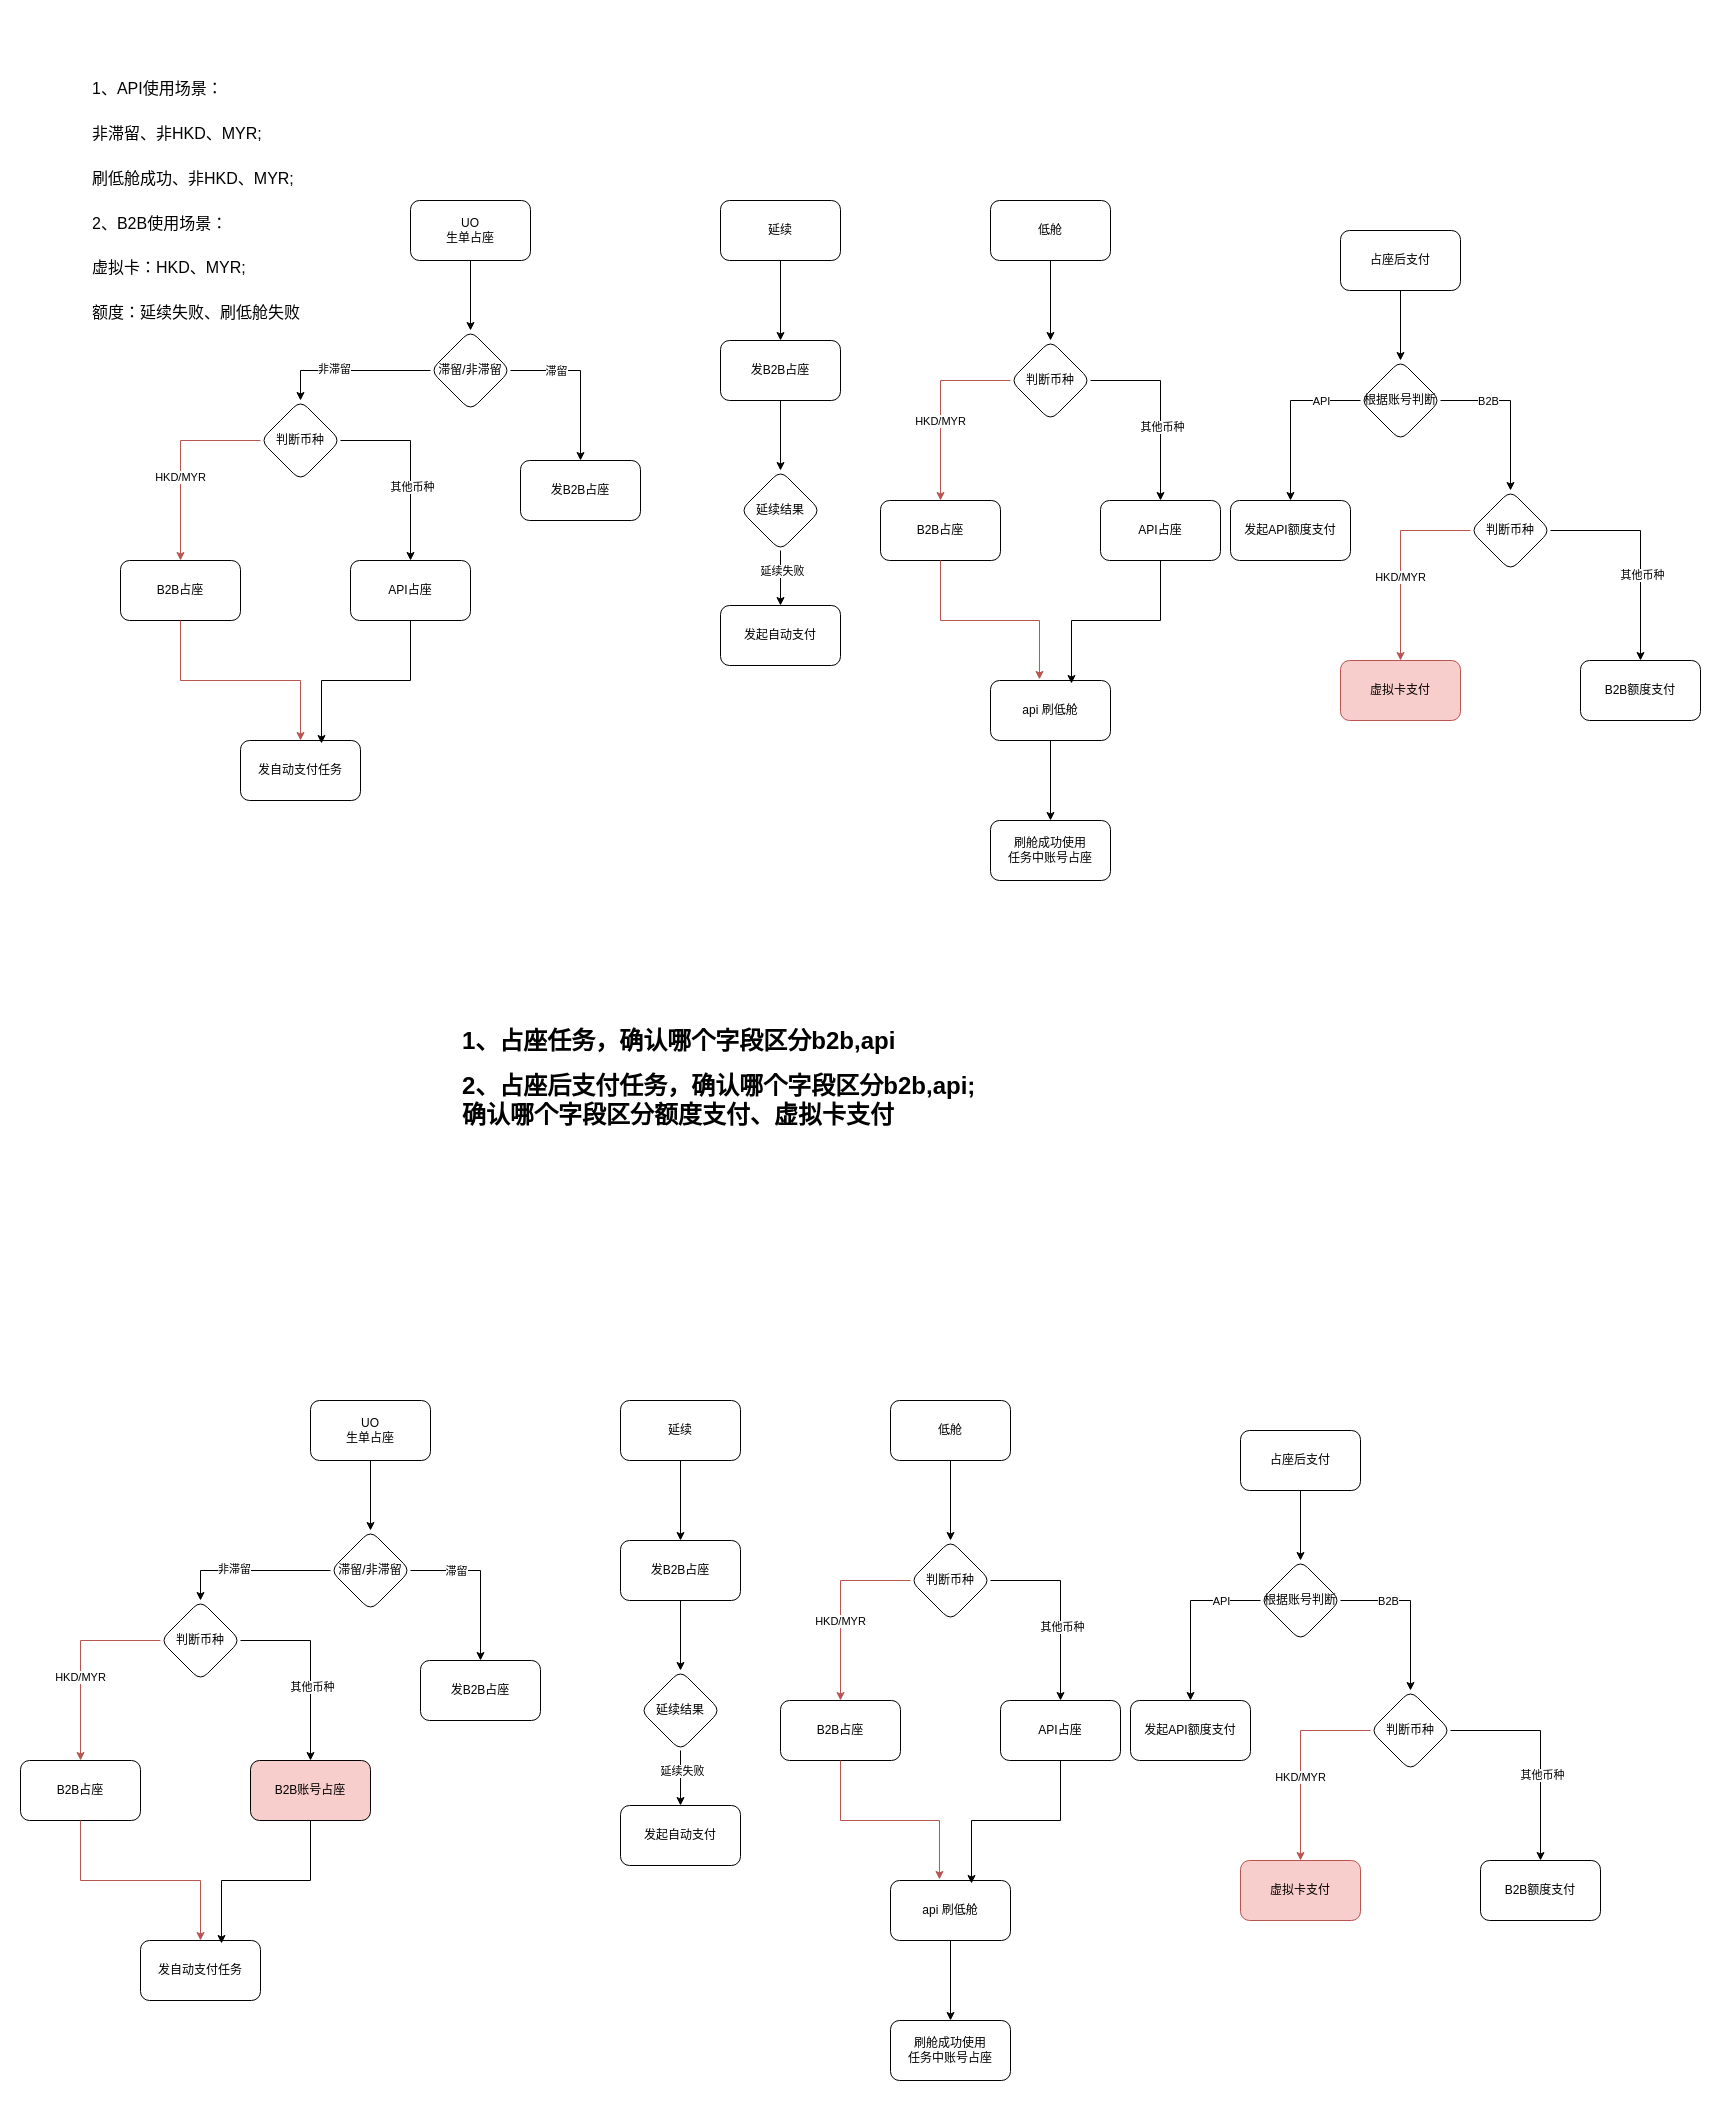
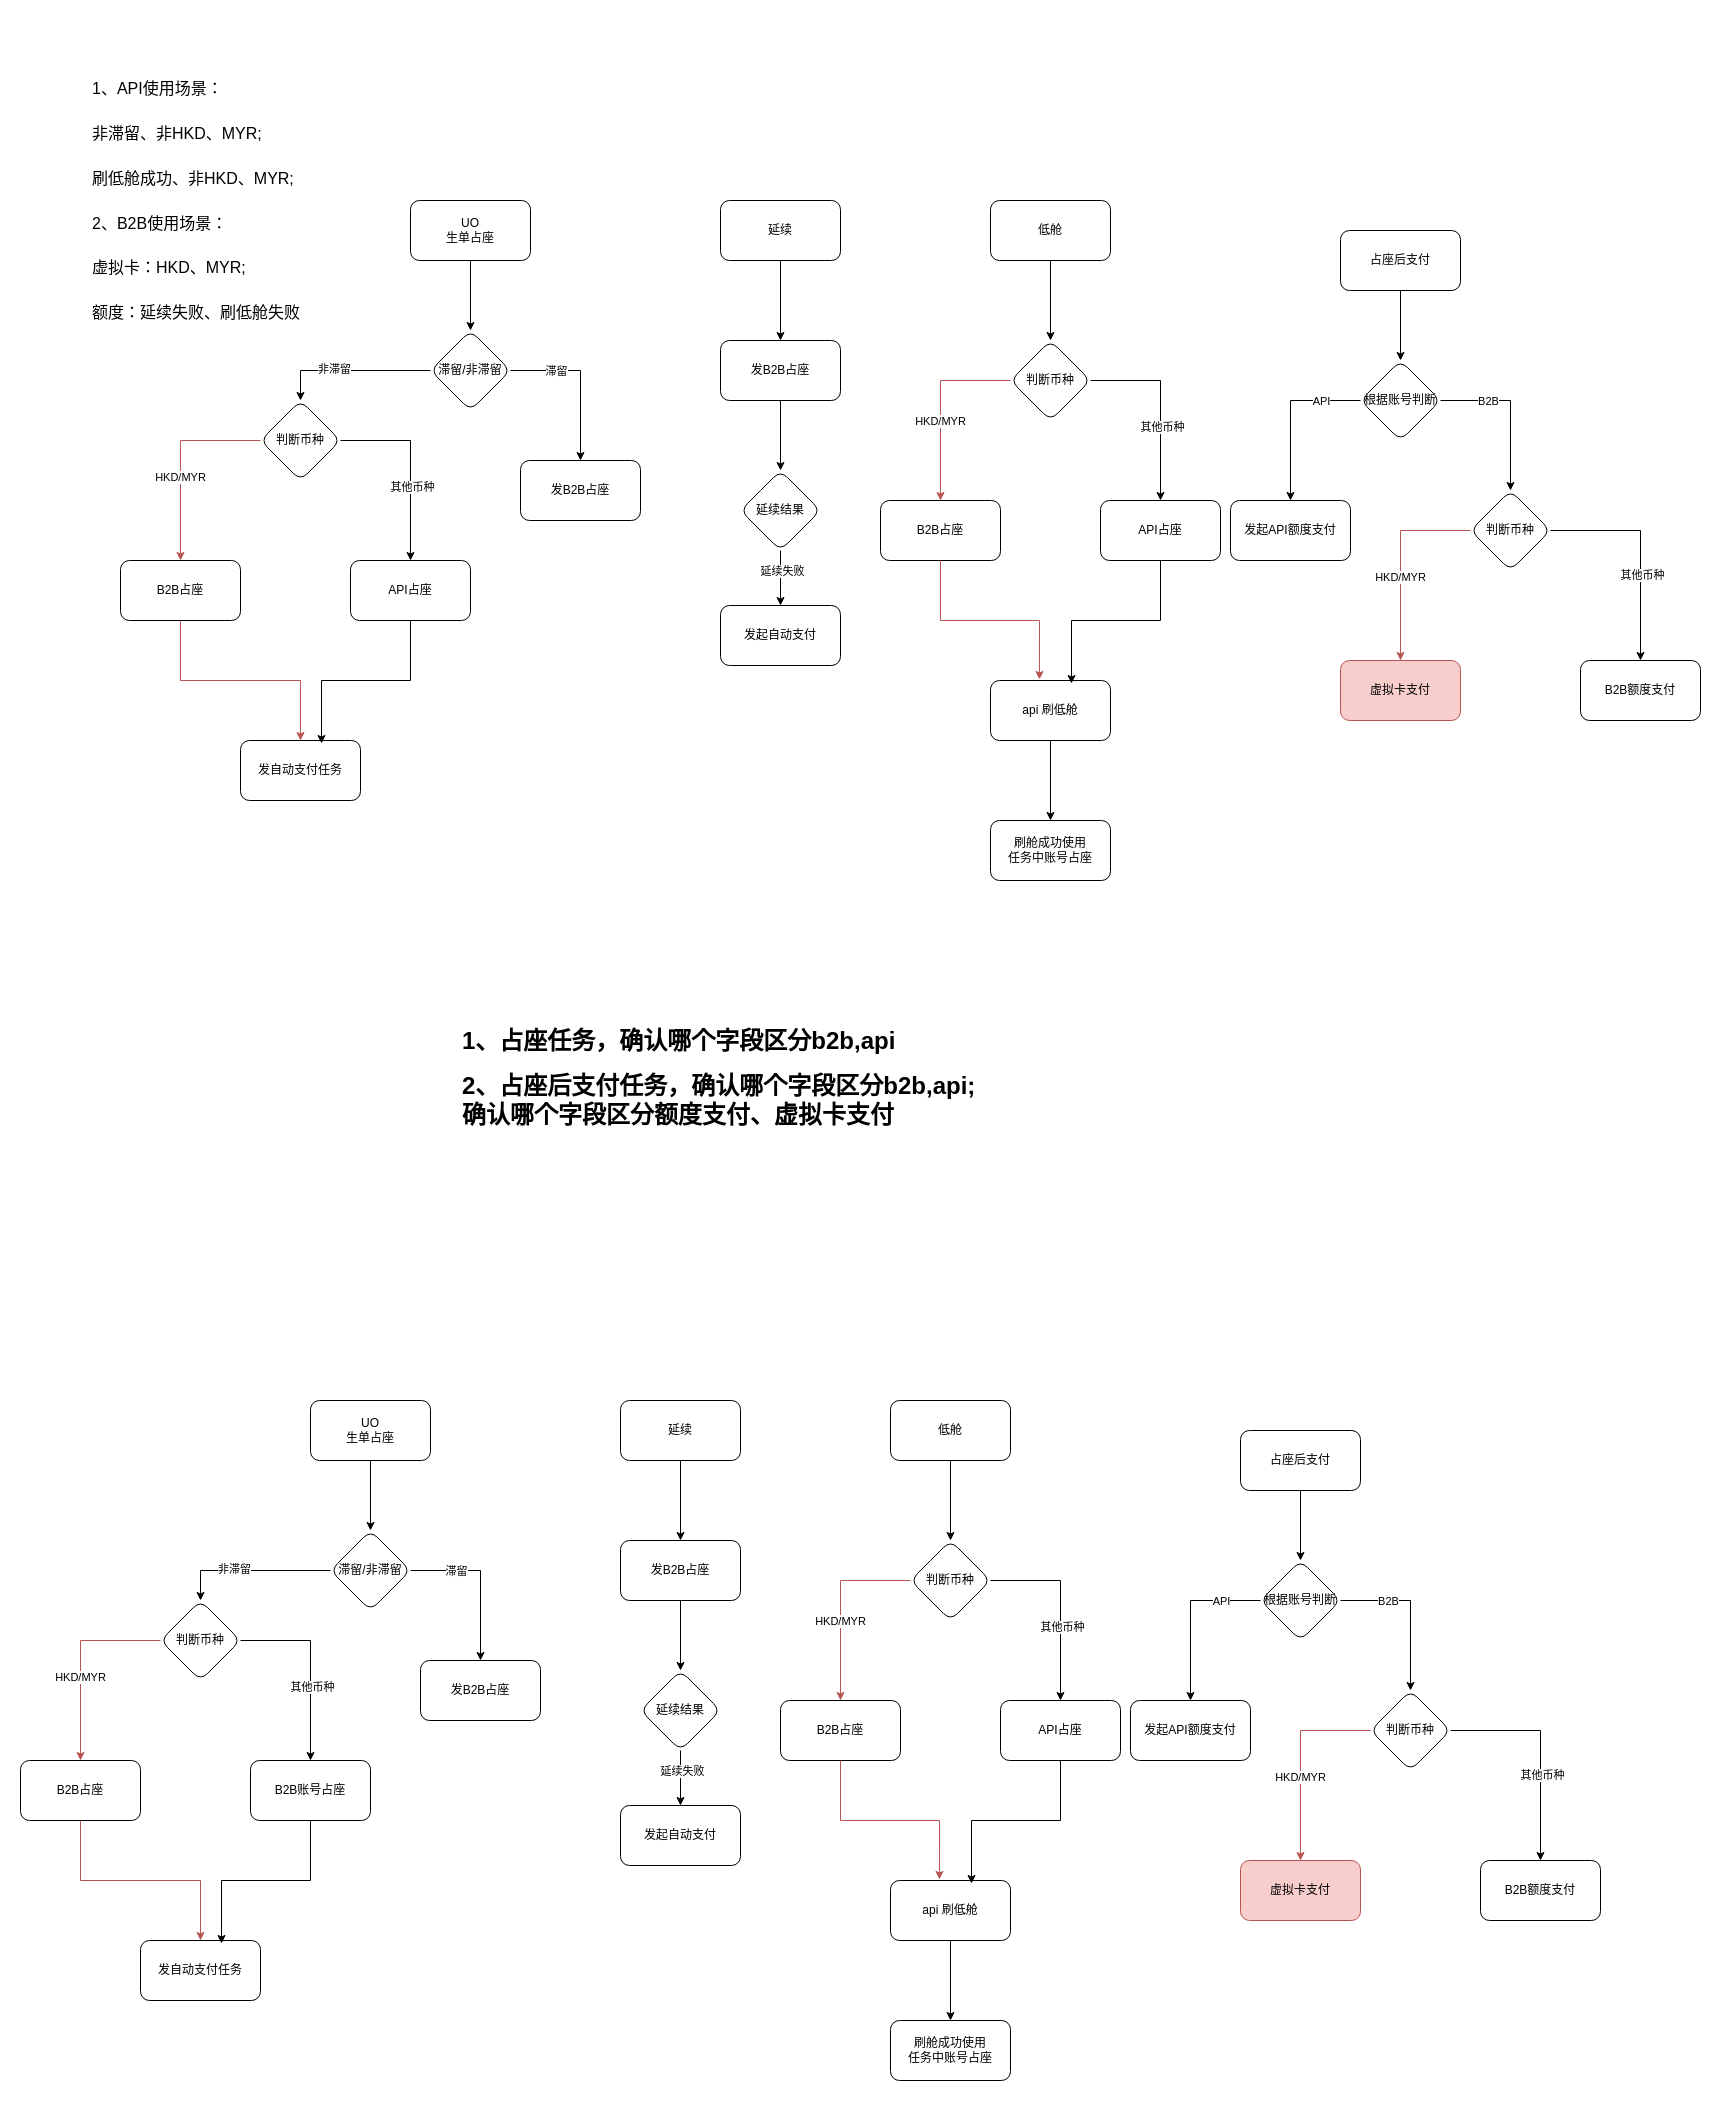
- <mxCell id="99" value="B2B账号占座" style="whiteSpace=wrap;html=1;rounded=1;fillColor=#f8cecc;" vertex="1" parent="1"><mxGeometry x="250" y="1760" width="120" height="60" as="geometry" /></mxCell>
+ <mxCell id="99" value="B2B账号占座" style="whiteSpace=wrap;html=1;rounded=1;" vertex="1" parent="1"><mxGeometry x="250" y="1760" width="120" height="60" as="geometry" /></mxCell>
